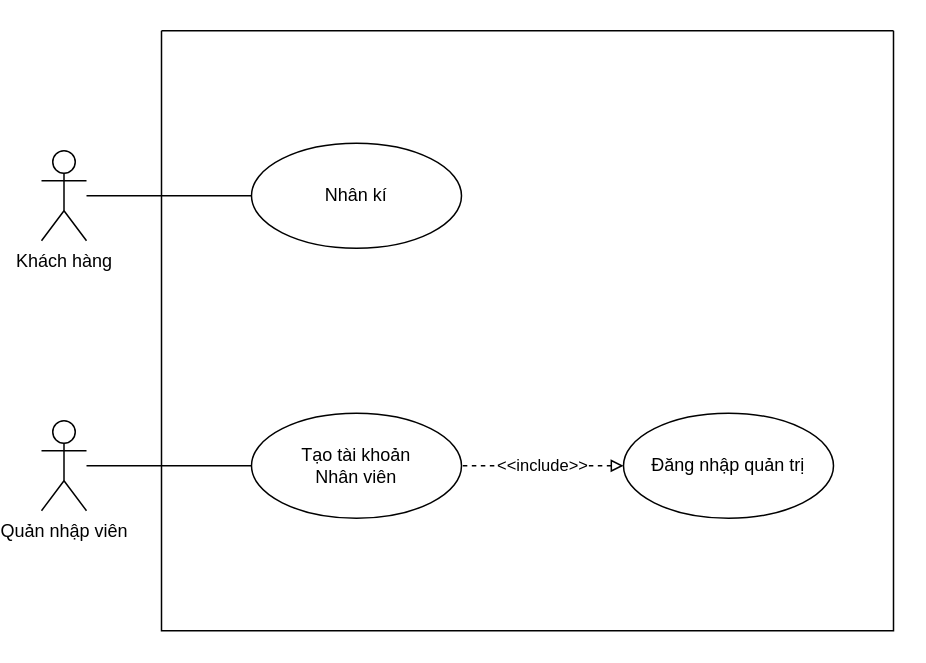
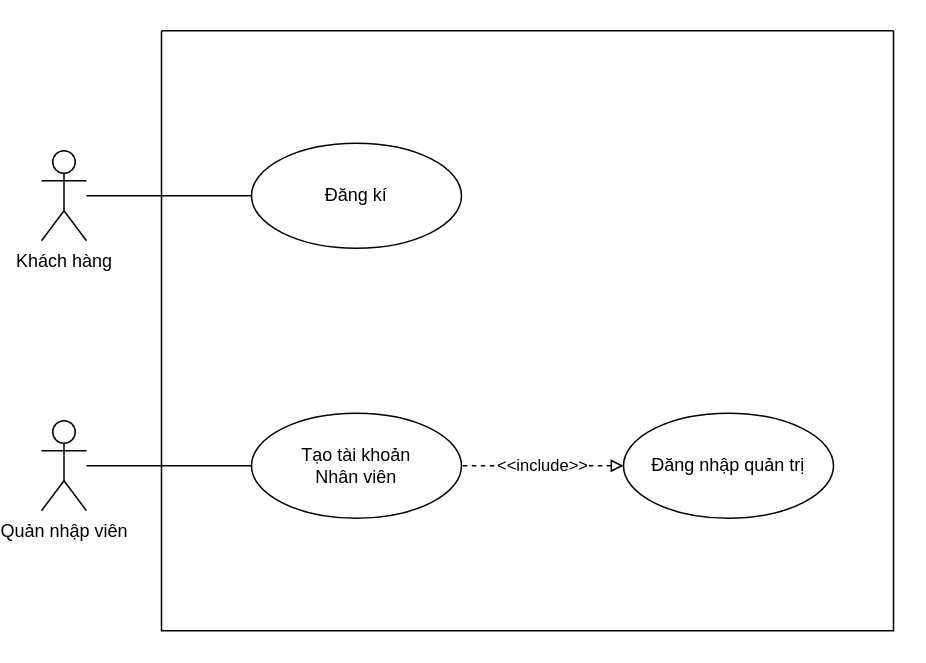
- <mxCell id="5" value="Nhân kí" style="ellipse;whiteSpace=wrap;html=1;" parent="4" vertex="1"><mxGeometry x="60" y="75" width="140" height="70" as="geometry" /></mxCell>
+ <mxCell id="5" value="Đăng kí" style="ellipse;whiteSpace=wrap;html=1;" parent="4" vertex="1"><mxGeometry x="60" y="75" width="140" height="70" as="geometry" /></mxCell>
